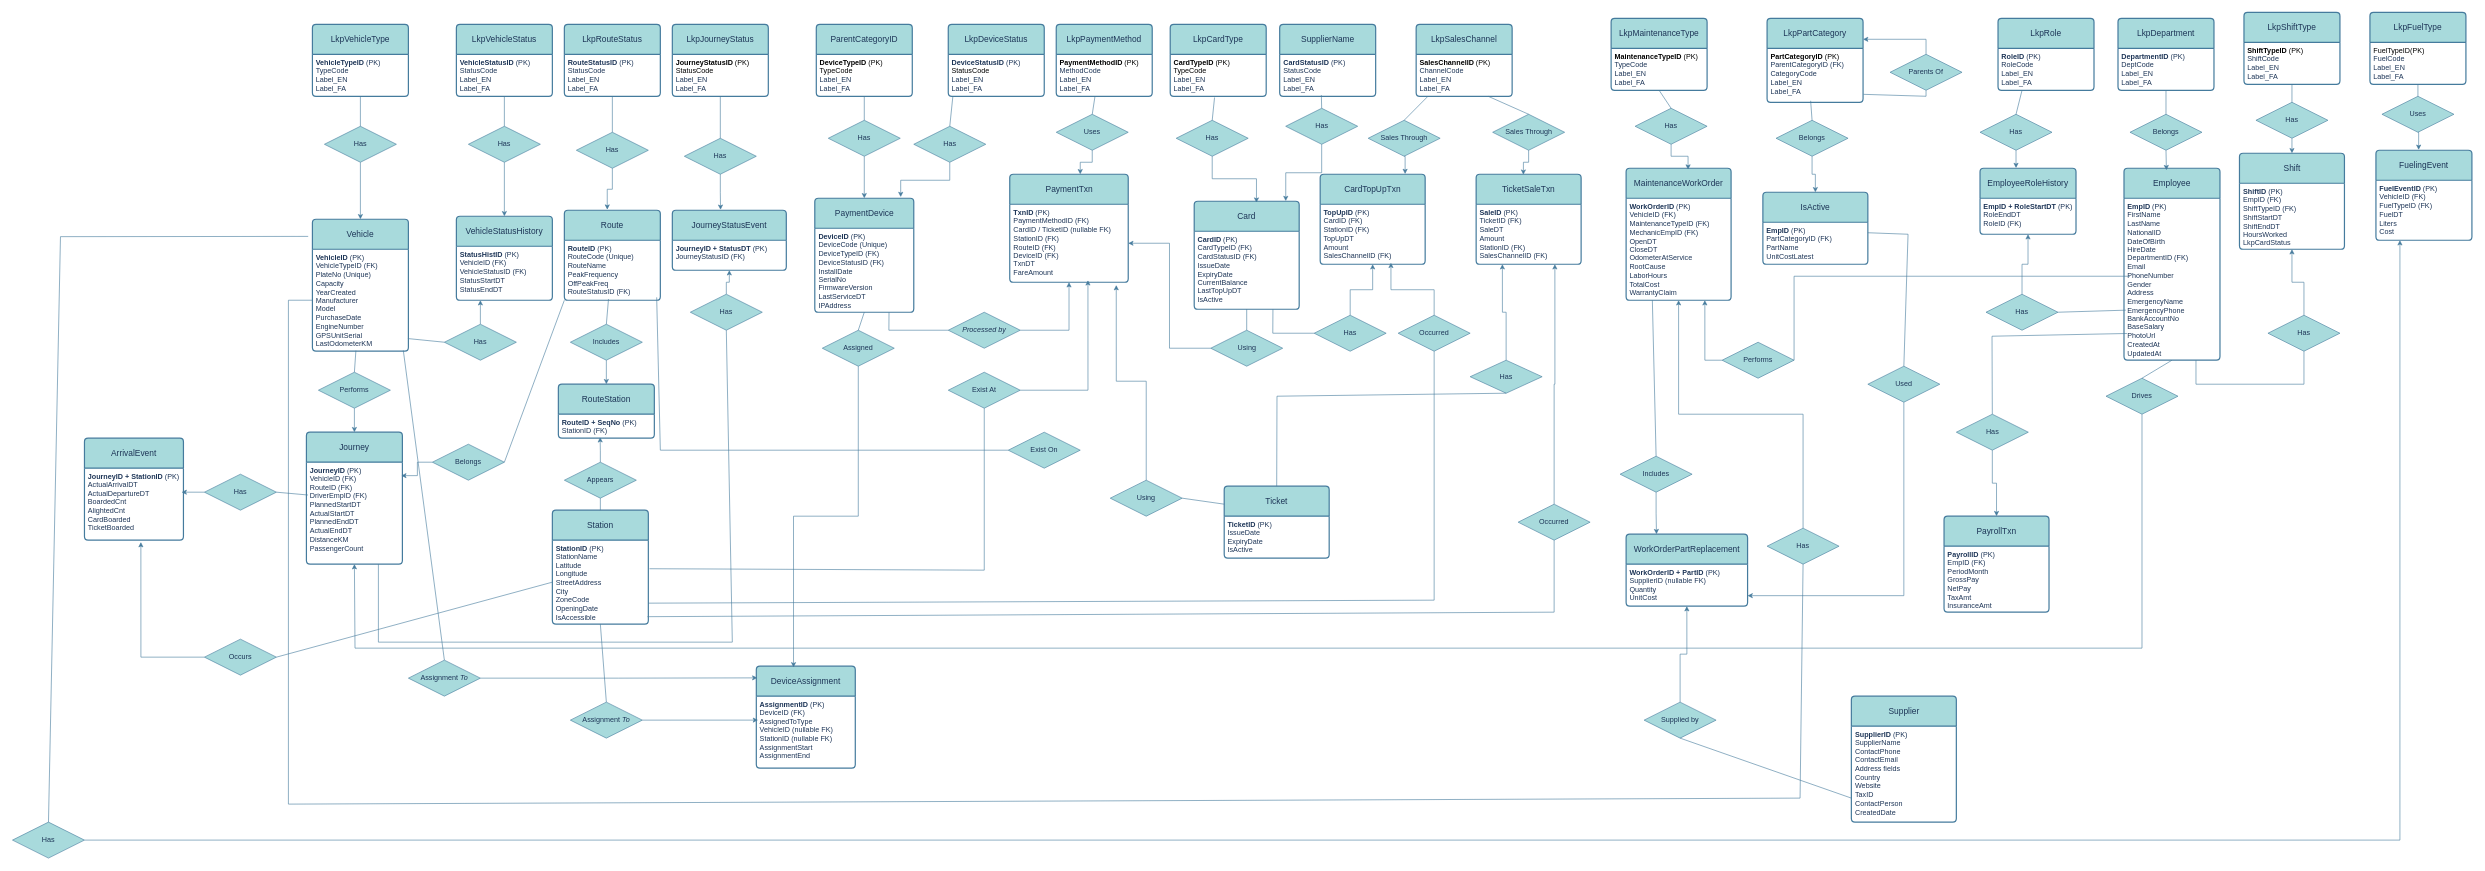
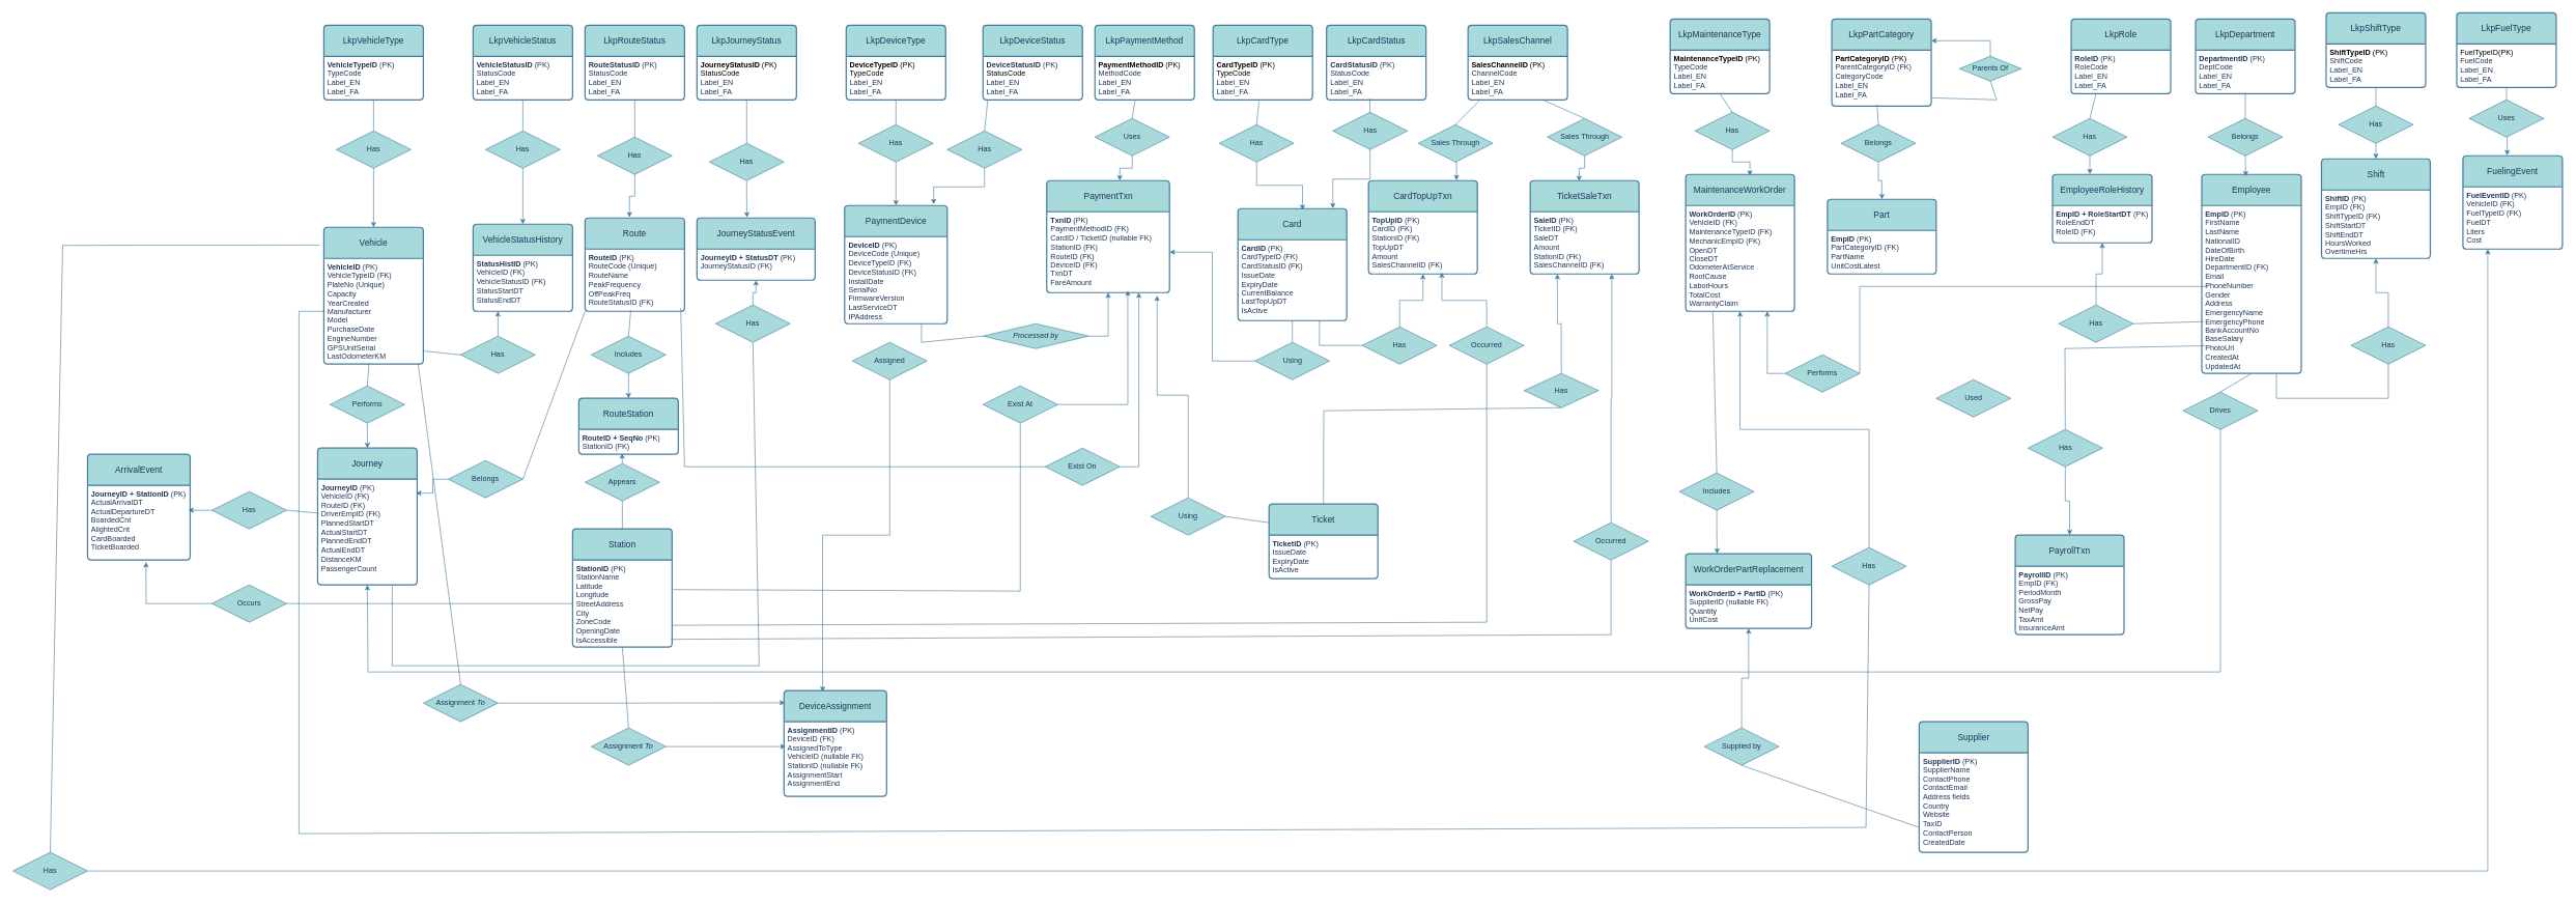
- <mxCell id="10" value="ParentCategoryID" style="swimlane;childLayout=stackLayout;horizontal=1;startSize=50;horizontalStack=0;rounded=1;fontSize=14;fontStyle=0;strokeWidth=2;resizeParent=0;resizeLast=1;shadow=0;dashed=0;align=center;arcSize=4;whiteSpace=wrap;html=1;labelBackgroundColor=none;fillColor=#A8DADC;strokeColor=#457B9D;fontColor=#1D3557;" vertex="1" parent="1"><mxGeometry x="1360" y="40" width="160" height="120" as="geometry" /></mxCell>
+ <mxCell id="10" value="LkpDeviceType" style="swimlane;childLayout=stackLayout;horizontal=1;startSize=50;horizontalStack=0;rounded=1;fontSize=14;fontStyle=0;strokeWidth=2;resizeParent=0;resizeLast=1;shadow=0;dashed=0;align=center;arcSize=4;whiteSpace=wrap;html=1;labelBackgroundColor=none;fillColor=#A8DADC;strokeColor=#457B9D;fontColor=#1D3557;" vertex="1" parent="1"><mxGeometry x="1360" y="40" width="160" height="120" as="geometry" /></mxCell>
- <mxCell id="103" value="SupplierName" style="swimlane;childLayout=stackLayout;horizontal=1;startSize=50;horizontalStack=0;rounded=1;fontSize=14;fontStyle=0;strokeWidth=2;resizeParent=0;resizeLast=1;shadow=0;dashed=0;align=center;arcSize=4;whiteSpace=wrap;html=1;labelBackgroundColor=none;fillColor=#A8DADC;strokeColor=#457B9D;fontColor=#1D3557;" vertex="1" parent="1"><mxGeometry x="2132.5" y="40" width="160" height="120" as="geometry" /></mxCell>
+ <mxCell id="103" value="LkpCardStatus" style="swimlane;childLayout=stackLayout;horizontal=1;startSize=50;horizontalStack=0;rounded=1;fontSize=14;fontStyle=0;strokeWidth=2;resizeParent=0;resizeLast=1;shadow=0;dashed=0;align=center;arcSize=4;whiteSpace=wrap;html=1;labelBackgroundColor=none;fillColor=#A8DADC;strokeColor=#457B9D;fontColor=#1D3557;" vertex="1" parent="1"><mxGeometry x="2132.5" y="40" width="160" height="120" as="geometry" /></mxCell>
- <mxCell id="123" value="Parents Of" style="shape=rhombus;perimeter=rhombusPerimeter;whiteSpace=wrap;html=1;align=center;labelBackgroundColor=none;fillColor=#A8DADC;strokeColor=#457B9D;fontColor=#1D3557;" vertex="1" parent="1"><mxGeometry x="3150" y="90" width="120" height="60" as="geometry" /></mxCell>
+ <mxCell id="123" value="Parents Of" style="shape=rhombus;perimeter=rhombusPerimeter;whiteSpace=wrap;html=1;align=center;labelBackgroundColor=none;fillColor=#A8DADC;strokeColor=#457B9D;fontColor=#1D3557;" vertex="1" parent="1"><mxGeometry x="3150" y="90" width="100" height="40" as="geometry" /></mxCell>
- <mxCell id="62" value="IsActive" style="swimlane;childLayout=stackLayout;horizontal=1;startSize=50;horizontalStack=0;rounded=1;fontSize=14;fontStyle=0;strokeWidth=2;resizeParent=0;resizeLast=1;shadow=0;dashed=0;align=center;arcSize=4;whiteSpace=wrap;html=1;labelBackgroundColor=none;fillColor=#A8DADC;strokeColor=#457B9D;fontColor=#1D3557;" vertex="1" parent="1"><mxGeometry x="2938" y="320" width="175" height="120" as="geometry" /></mxCell>
+ <mxCell id="62" value="Part" style="swimlane;childLayout=stackLayout;horizontal=1;startSize=50;horizontalStack=0;rounded=1;fontSize=14;fontStyle=0;strokeWidth=2;resizeParent=0;resizeLast=1;shadow=0;dashed=0;align=center;arcSize=4;whiteSpace=wrap;html=1;labelBackgroundColor=none;fillColor=#A8DADC;strokeColor=#457B9D;fontColor=#1D3557;" vertex="1" parent="1"><mxGeometry x="2938" y="320" width="175" height="120" as="geometry" /></mxCell>
- <mxCell id="78" value="&lt;strong data-end=&quot;4619&quot; data-start=&quot;4608&quot;&gt;ShiftID&lt;/strong&gt; (PK)&lt;div&gt;EmpID (FK)&lt;/div&gt;&lt;div&gt;ShiftTypeID (FK)&lt;/div&gt;&lt;div&gt;ShiftStartDT&amp;nbsp;&lt;/div&gt;&lt;div&gt;ShiftEndDT&lt;/div&gt;&lt;div&gt;HoursWorked&lt;/div&gt;&lt;div&gt;LkpCardStatus&lt;/div&gt;&lt;div&gt;&lt;br&gt;&lt;/div&gt;" style="align=left;strokeColor=none;fillColor=none;spacingLeft=4;spacingRight=4;fontSize=12;verticalAlign=top;resizable=0;rotatable=0;part=1;html=1;whiteSpace=wrap;labelBackgroundColor=none;fontColor=#1D3557;" vertex="1" parent="77"><mxGeometry y="50" width="175" height="110" as="geometry" /></mxCell>
+ <mxCell id="78" value="&lt;strong data-end=&quot;4619&quot; data-start=&quot;4608&quot;&gt;ShiftID&lt;/strong&gt; (PK)&lt;div&gt;EmpID (FK)&lt;/div&gt;&lt;div&gt;ShiftTypeID (FK)&lt;/div&gt;&lt;div&gt;ShiftStartDT&amp;nbsp;&lt;/div&gt;&lt;div&gt;ShiftEndDT&lt;/div&gt;&lt;div&gt;HoursWorked&lt;/div&gt;&lt;div&gt;OvertimeHrs&lt;/div&gt;&lt;div&gt;&lt;br&gt;&lt;/div&gt;" style="align=left;strokeColor=none;fillColor=none;spacingLeft=4;spacingRight=4;fontSize=12;verticalAlign=top;resizable=0;rotatable=0;part=1;html=1;whiteSpace=wrap;labelBackgroundColor=none;fontColor=#1D3557;" vertex="1" parent="77"><mxGeometry y="50" width="175" height="110" as="geometry" /></mxCell>
- <mxCell id="211" value="" style="endArrow=none;html=1;rounded=0;entryX=0.5;entryY=0;entryDx=0;entryDy=0;exitX=1;exitY=0.25;exitDx=0;exitDy=0;labelBackgroundColor=none;strokeColor=#457B9D;fontColor=default;" edge="1" parent="1" source="63" target="210"><mxGeometry relative="1" as="geometry"><mxPoint x="2770" y="580" as="sourcePoint" /><mxPoint x="2930" y="580" as="targetPoint" /><Array as="points"><mxPoint x="3180" y="390" /></Array></mxGeometry></mxCell>
- <mxCell id="165" value="" style="endArrow=none;html=1;rounded=0;exitX=0.5;exitY=1;exitDx=0;exitDy=0;entryX=0.5;entryY=0;entryDx=0;entryDy=0;labelBackgroundColor=none;strokeColor=#457B9D;fontColor=default;" edge="1" parent="1" source="49" target="164"><mxGeometry relative="1" as="geometry"><mxPoint x="1600" y="550" as="sourcePoint" /><mxPoint x="1760" y="550" as="targetPoint" /></mxGeometry></mxCell>
- <mxCell id="174" value="&lt;em data-end=&quot;6572&quot; data-start=&quot;6551&quot;&gt;Processed by&lt;/em&gt;" style="shape=rhombus;perimeter=rhombusPerimeter;whiteSpace=wrap;html=1;align=center;labelBackgroundColor=none;fillColor=#A8DADC;strokeColor=#457B9D;fontColor=#1D3557;" vertex="1" parent="1"><mxGeometry x="1580" y="520" width="120" height="60" as="geometry" /></mxCell>
+ <mxCell id="174" value="&lt;em data-end=&quot;6572&quot; data-start=&quot;6551&quot;&gt;Processed by&lt;/em&gt;" style="shape=rhombus;perimeter=rhombusPerimeter;whiteSpace=wrap;html=1;align=center;labelBackgroundColor=none;fillColor=#A8DADC;strokeColor=#457B9D;fontColor=#1D3557;" vertex="1" parent="1"><mxGeometry x="1580" y="520" width="170" height="40" as="geometry" /></mxCell>
+ <mxCell id="179" style="edgeStyle=orthogonalEdgeStyle;rounded=0;orthogonalLoop=1;jettySize=auto;html=1;exitX=1;exitY=0.5;exitDx=0;exitDy=0;entryX=0.75;entryY=1;entryDx=0;entryDy=0;labelBackgroundColor=none;strokeColor=#457B9D;fontColor=default;" edge="1" parent="1" source="180" target="53"><mxGeometry relative="1" as="geometry" /></mxCell>
- <mxCell id="140" value="Appears" style="shape=rhombus;perimeter=rhombusPerimeter;whiteSpace=wrap;html=1;align=center;labelBackgroundColor=none;fillColor=#A8DADC;strokeColor=#457B9D;fontColor=#1D3557;" vertex="1" parent="1"><mxGeometry x="940" y="770" width="120" height="60" as="geometry" /></mxCell>
+ <mxCell id="140" value="Appears" style="shape=rhombus;perimeter=rhombusPerimeter;whiteSpace=wrap;html=1;align=center;labelBackgroundColor=none;fillColor=#A8DADC;strokeColor=#457B9D;fontColor=#1D3557;" vertex="1" parent="1"><mxGeometry x="940" y="745" width="120" height="60" as="geometry" /></mxCell>
- <mxCell id="209" style="edgeStyle=orthogonalEdgeStyle;rounded=0;orthogonalLoop=1;jettySize=auto;html=1;exitX=0.5;exitY=1;exitDx=0;exitDy=0;entryX=1;entryY=0.75;entryDx=0;entryDy=0;labelBackgroundColor=none;strokeColor=#457B9D;fontColor=default;" edge="1" parent="1" source="210" target="69"><mxGeometry relative="1" as="geometry" /></mxCell>
- <mxCell id="161" value="Occurs " style="shape=rhombus;perimeter=rhombusPerimeter;whiteSpace=wrap;html=1;align=center;labelBackgroundColor=none;fillColor=#A8DADC;strokeColor=#457B9D;fontColor=#1D3557;" vertex="1" parent="1"><mxGeometry x="340" y="1065" width="120" height="60" as="geometry" /></mxCell>
+ <mxCell id="161" value="Occurs " style="shape=rhombus;perimeter=rhombusPerimeter;whiteSpace=wrap;html=1;align=center;labelBackgroundColor=none;fillColor=#A8DADC;strokeColor=#457B9D;fontColor=#1D3557;" vertex="1" parent="1"><mxGeometry x="340" y="940" width="120" height="60" as="geometry" /></mxCell>
